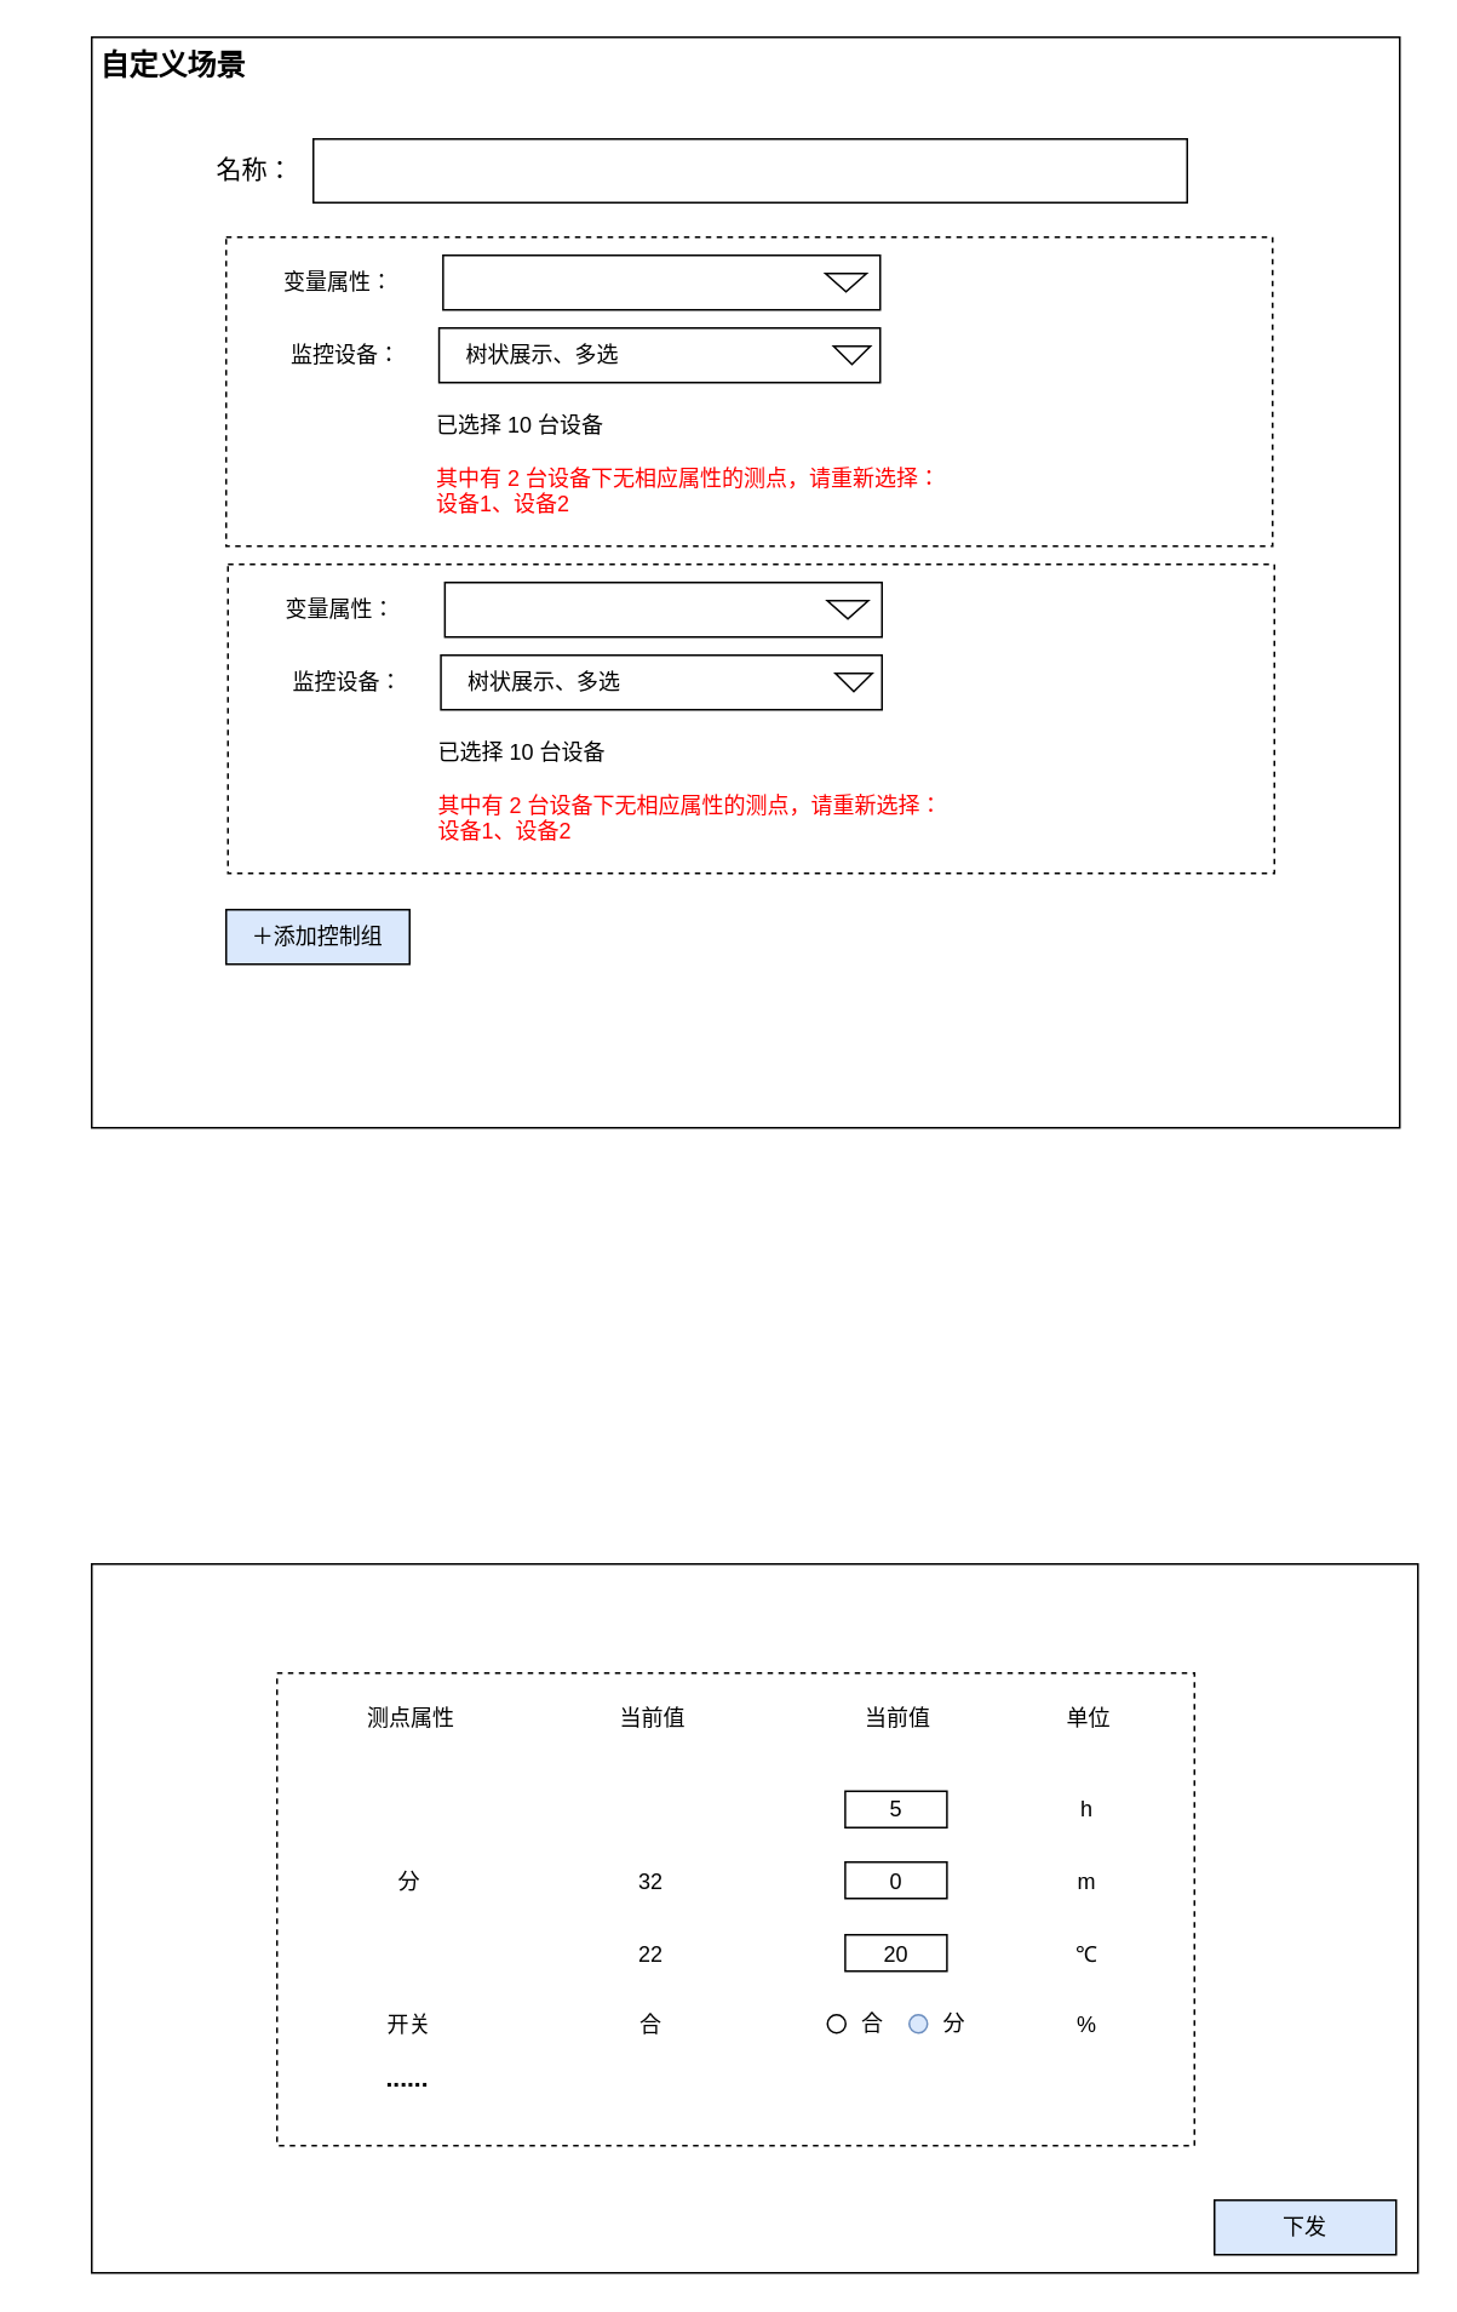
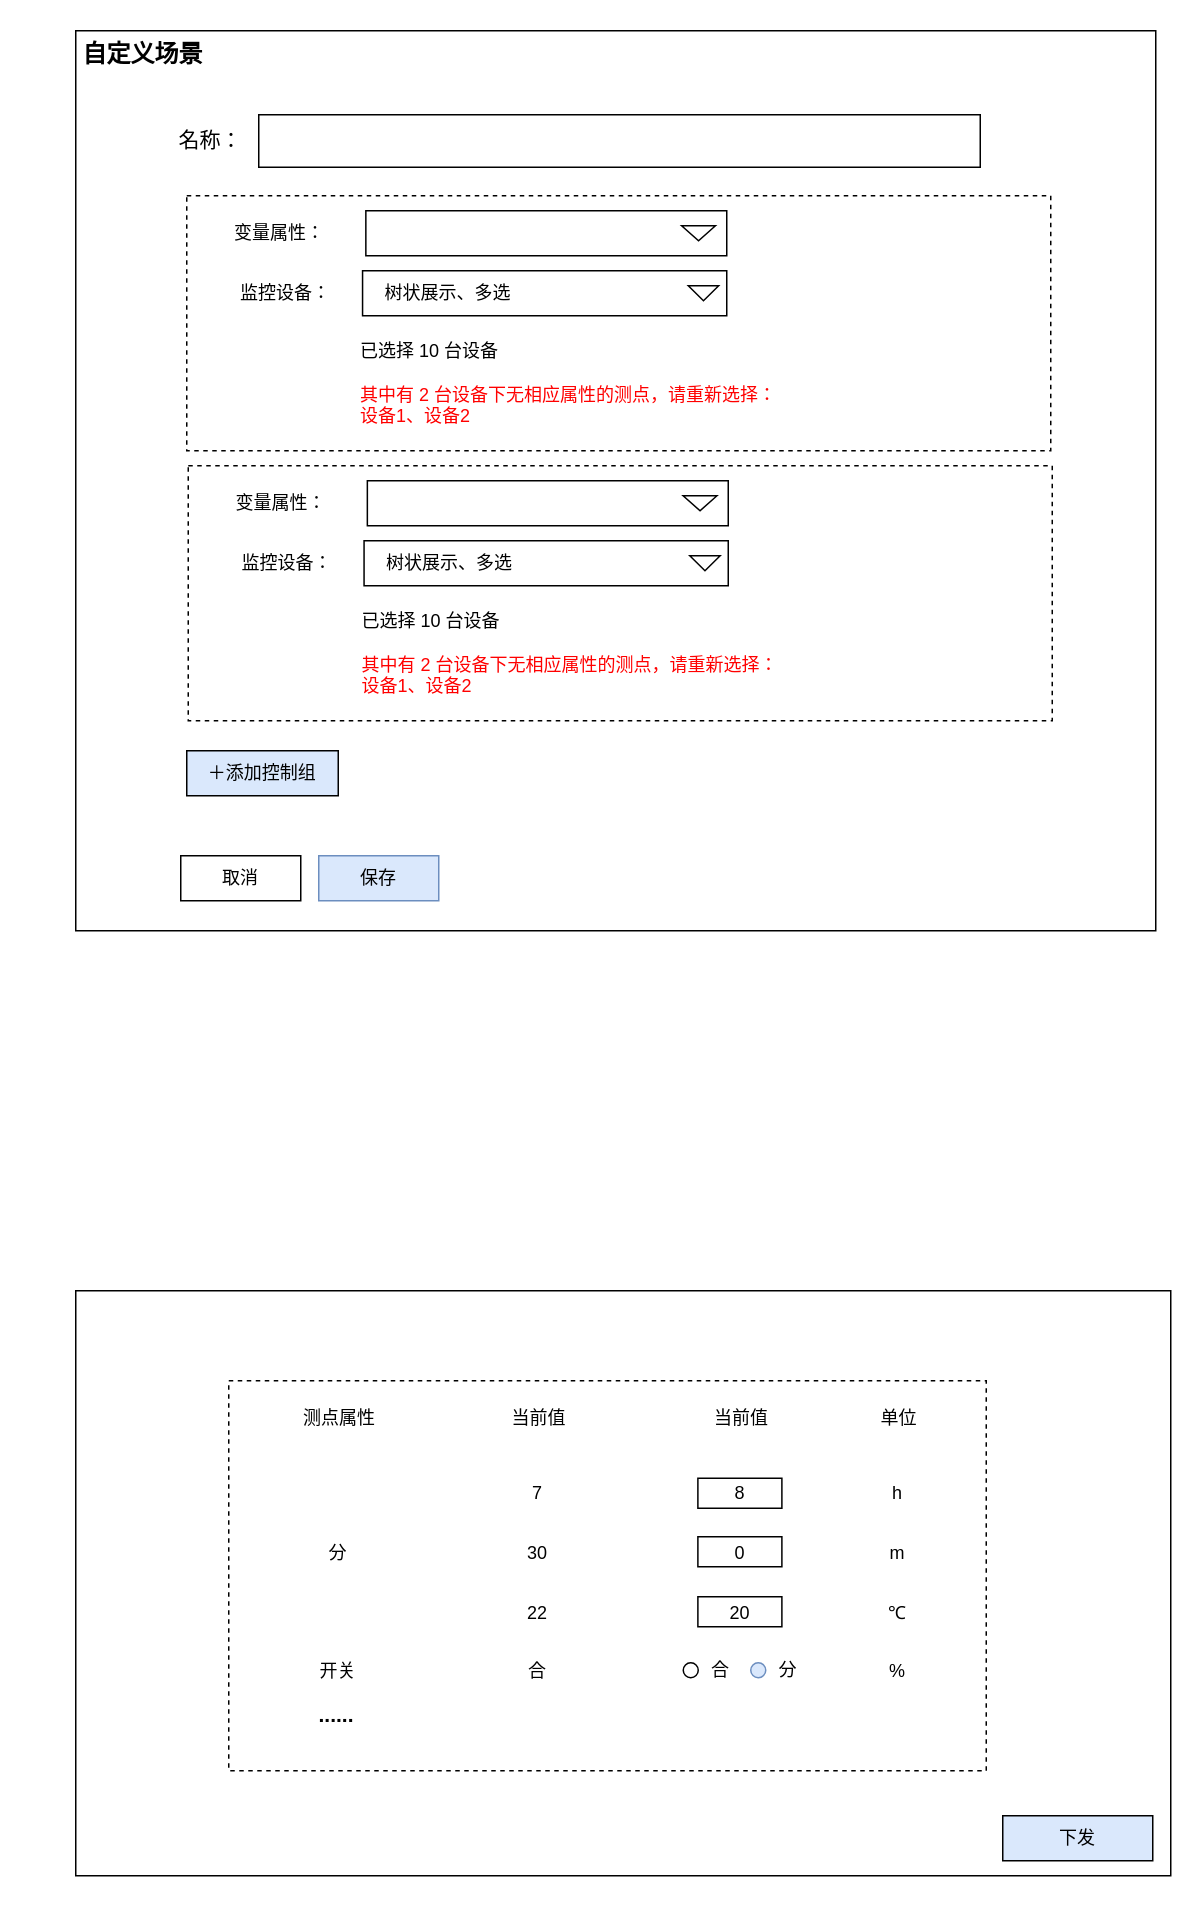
+ <mxCell id="72" value="取消" style="rounded=0;whiteSpace=wrap;html=1;" parent="70" vertex="1"><mxGeometry width="80" height="30" as="geometry" /></mxCell>
+ <mxCell id="71" value="保存" style="rounded=0;whiteSpace=wrap;html=1;fillColor=#dae8fc;strokeColor=#6c8ebf;" parent="70" vertex="1"><mxGeometry x="92" width="80" height="30" as="geometry" /></mxCell>
+ <mxCell id="32" value="7" style="text;html=1;strokeColor=none;fillColor=none;align=center;verticalAlign=middle;whiteSpace=wrap;rounded=0;" parent="31" vertex="1"><mxGeometry x="132.921" width="50.476" height="30" as="geometry" /></mxCell>
- <mxCell id="34" value="5" style="text;html=1;strokeColor=none;fillColor=none;align=center;verticalAlign=middle;whiteSpace=wrap;rounded=0;" parent="31" vertex="1"><mxGeometry x="267.764" width="50.476" height="30" as="geometry" /></mxCell>
+ <mxCell id="34" value="8" style="text;html=1;strokeColor=none;fillColor=none;align=center;verticalAlign=middle;whiteSpace=wrap;rounded=0;" parent="31" vertex="1"><mxGeometry x="267.764" width="50.476" height="30" as="geometry" /></mxCell>
- <mxCell id="26" value="32" style="text;html=1;strokeColor=none;fillColor=none;align=center;verticalAlign=middle;whiteSpace=wrap;rounded=0;" parent="24" vertex="1"><mxGeometry x="132.921" width="50.476" height="30" as="geometry" /></mxCell>
+ <mxCell id="26" value="30" style="text;html=1;strokeColor=none;fillColor=none;align=center;verticalAlign=middle;whiteSpace=wrap;rounded=0;" parent="24" vertex="1"><mxGeometry x="132.921" width="50.476" height="30" as="geometry" /></mxCell>
